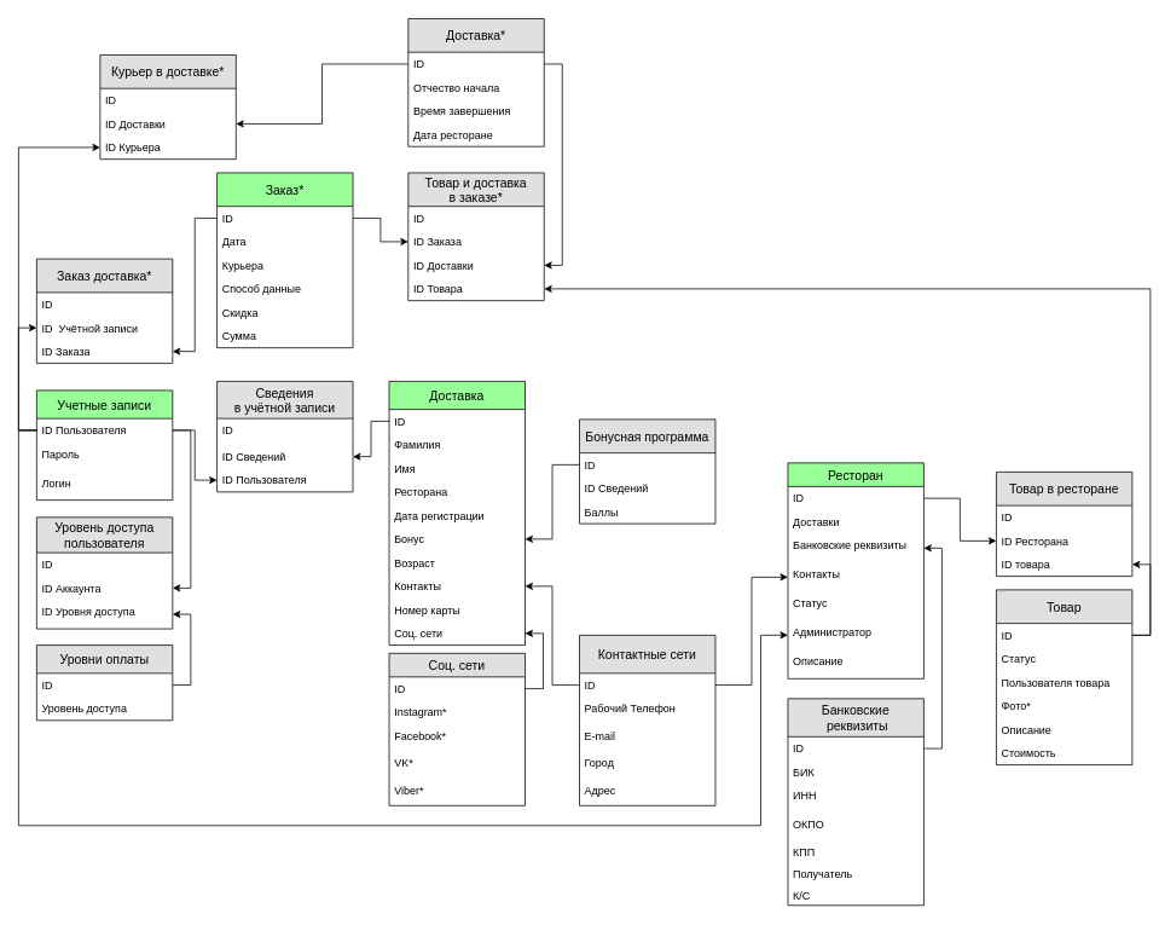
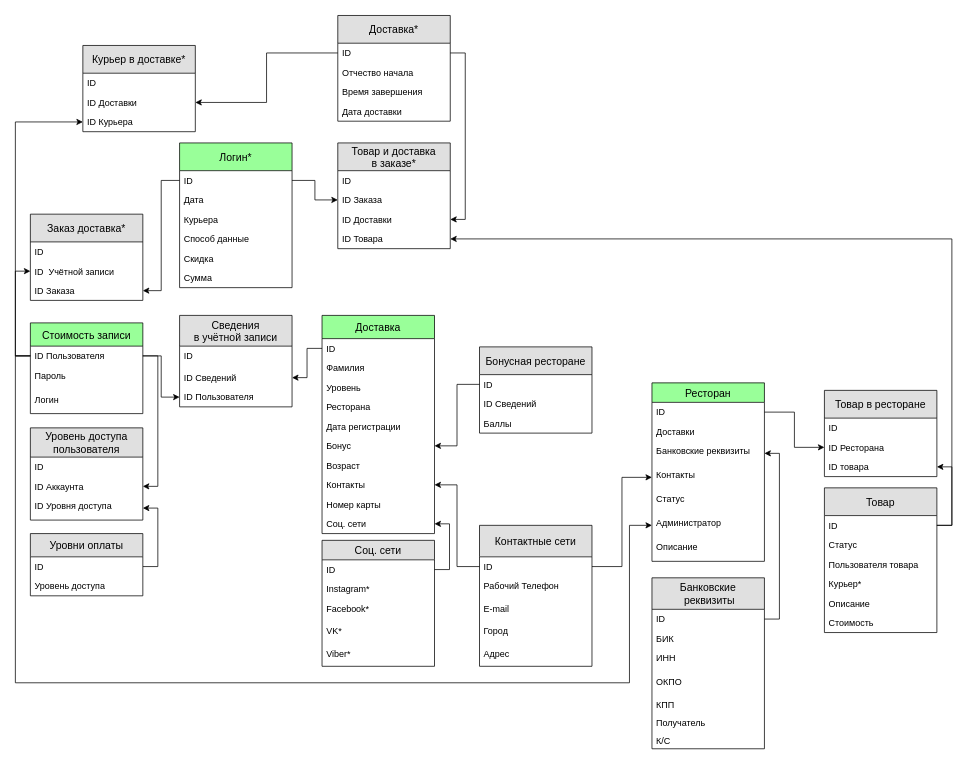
- <mxCell id="43" value="Дата ресторане" style="text;strokeColor=none;fillColor=none;spacingLeft=4;spacingRight=4;overflow=hidden;rotatable=0;points=[[0,0.5],[1,0.5]];portConstraint=eastwest;fontSize=12;" parent="39" vertex="1"><mxGeometry y="115" width="150" height="26" as="geometry" /></mxCell>
+ <mxCell id="43" value="Дата доставки" style="text;strokeColor=none;fillColor=none;spacingLeft=4;spacingRight=4;overflow=hidden;rotatable=0;points=[[0,0.5],[1,0.5]];portConstraint=eastwest;fontSize=12;" parent="39" vertex="1"><mxGeometry y="115" width="150" height="26" as="geometry" /></mxCell>
- <mxCell id="32" value="Заказ*" style="swimlane;fontStyle=0;childLayout=stackLayout;horizontal=1;startSize=37;fillColor=#99FF99;horizontalStack=0;resizeParent=1;resizeParentMax=0;resizeLast=0;collapsible=1;marginBottom=0;swimlaneFillColor=#ffffff;align=center;fontSize=14;" parent="1" vertex="1"><mxGeometry x="239" y="190" width="150" height="193" as="geometry" /></mxCell>
+ <mxCell id="32" value="Логин*" style="swimlane;fontStyle=0;childLayout=stackLayout;horizontal=1;startSize=37;fillColor=#99FF99;horizontalStack=0;resizeParent=1;resizeParentMax=0;resizeLast=0;collapsible=1;marginBottom=0;swimlaneFillColor=#ffffff;align=center;fontSize=14;" parent="1" vertex="1"><mxGeometry x="239" y="190" width="150" height="193" as="geometry" /></mxCell>
- <mxCell id="64" value="Учетные записи" style="swimlane;fontStyle=0;childLayout=stackLayout;horizontal=1;startSize=31;fillColor=#99FF99;horizontalStack=0;resizeParent=1;resizeParentMax=0;resizeLast=0;collapsible=1;marginBottom=0;swimlaneFillColor=#ffffff;align=center;fontSize=14;" parent="1" vertex="1"><mxGeometry x="40" y="430" width="150" height="121" as="geometry" /></mxCell>
+ <mxCell id="64" value="Стоимость записи" style="swimlane;fontStyle=0;childLayout=stackLayout;horizontal=1;startSize=31;fillColor=#99FF99;horizontalStack=0;resizeParent=1;resizeParentMax=0;resizeLast=0;collapsible=1;marginBottom=0;swimlaneFillColor=#ffffff;align=center;fontSize=14;" parent="1" vertex="1"><mxGeometry x="40" y="430" width="150" height="121" as="geometry" /></mxCell>
- <mxCell id="2" value="Бонусная программа" style="swimlane;fontStyle=0;childLayout=stackLayout;horizontal=1;startSize=37;fillColor=#e0e0e0;horizontalStack=0;resizeParent=1;resizeParentMax=0;resizeLast=0;collapsible=1;marginBottom=0;swimlaneFillColor=#ffffff;align=center;fontSize=14;" parent="1" vertex="1"><mxGeometry x="639" y="462" width="150" height="115" as="geometry" /></mxCell>
+ <mxCell id="2" value="Бонусная ресторане" style="swimlane;fontStyle=0;childLayout=stackLayout;horizontal=1;startSize=37;fillColor=#e0e0e0;horizontalStack=0;resizeParent=1;resizeParentMax=0;resizeLast=0;collapsible=1;marginBottom=0;swimlaneFillColor=#ffffff;align=center;fontSize=14;" parent="1" vertex="1"><mxGeometry x="639" y="462" width="150" height="115" as="geometry" /></mxCell>
- <mxCell id="75" value="Имя" style="text;strokeColor=none;fillColor=none;spacingLeft=4;spacingRight=4;overflow=hidden;rotatable=0;points=[[0,0.5],[1,0.5]];portConstraint=eastwest;fontSize=12;" parent="72" vertex="1"><mxGeometry y="83" width="150" height="26" as="geometry" /></mxCell>
+ <mxCell id="75" value="Уровень" style="text;strokeColor=none;fillColor=none;spacingLeft=4;spacingRight=4;overflow=hidden;rotatable=0;points=[[0,0.5],[1,0.5]];portConstraint=eastwest;fontSize=12;" parent="72" vertex="1"><mxGeometry y="83" width="150" height="26" as="geometry" /></mxCell>
- <mxCell id="53" value="Фото*" style="text;strokeColor=none;fillColor=none;spacingLeft=4;spacingRight=4;overflow=hidden;rotatable=0;points=[[0,0.5],[1,0.5]];portConstraint=eastwest;fontSize=12;" parent="49" vertex="1"><mxGeometry y="115" width="150" height="26" as="geometry" /></mxCell>
+ <mxCell id="53" value="Курьер*" style="text;strokeColor=none;fillColor=none;spacingLeft=4;spacingRight=4;overflow=hidden;rotatable=0;points=[[0,0.5],[1,0.5]];portConstraint=eastwest;fontSize=12;" parent="49" vertex="1"><mxGeometry y="115" width="150" height="26" as="geometry" /></mxCell>
